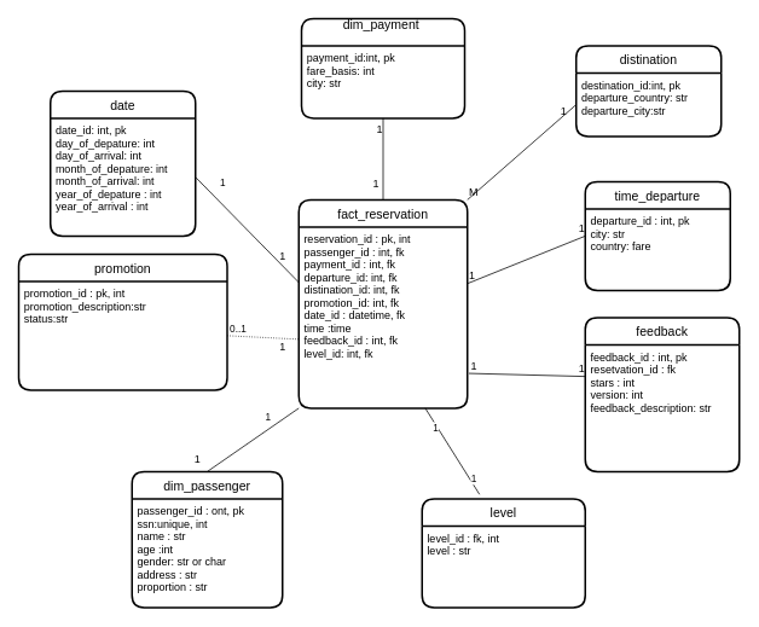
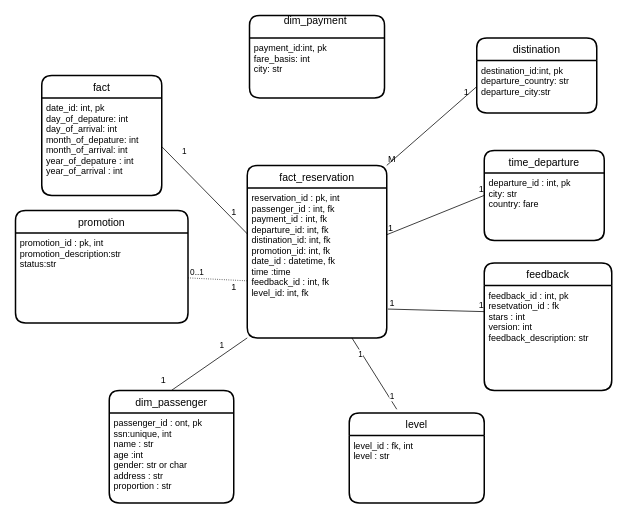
- <mxCell id="10" value="date" style="swimlane;childLayout=stackLayout;horizontal=1;startSize=30;horizontalStack=0;rounded=1;fontSize=14;fontStyle=0;strokeWidth=2;resizeParent=0;resizeLast=1;shadow=0;dashed=0;align=center;" parent="1" vertex="1"><mxGeometry x="55" y="100" width="160" height="160" as="geometry" /></mxCell>
+ <mxCell id="10" value="fact" style="swimlane;childLayout=stackLayout;horizontal=1;startSize=30;horizontalStack=0;rounded=1;fontSize=14;fontStyle=0;strokeWidth=2;resizeParent=0;resizeLast=1;shadow=0;dashed=0;align=center;" parent="1" vertex="1"><mxGeometry x="55" y="100" width="160" height="160" as="geometry" /></mxCell>
- <mxCell id="30" value="" style="endArrow=none;html=1;rounded=0;entryX=0.5;entryY=1;entryDx=0;entryDy=0;exitX=0.5;exitY=0;exitDx=0;exitDy=0;" parent="1" source="2" target="7" edge="1"><mxGeometry relative="1" as="geometry"><mxPoint x="285" y="320" as="sourcePoint" /><mxPoint x="445" y="320" as="targetPoint" /></mxGeometry></mxCell>
- <mxCell id="31" value="1" style="resizable=0;html=1;align=left;verticalAlign=bottom;" parent="30" connectable="0" vertex="1"><mxGeometry x="-1" relative="1" as="geometry"><mxPoint x="-13" y="-10" as="offset" /></mxGeometry></mxCell>
- <mxCell id="32" value="1" style="resizable=0;html=1;align=right;verticalAlign=bottom;" parent="30" connectable="0" vertex="1"><mxGeometry x="1" relative="1" as="geometry"><mxPoint y="20" as="offset" /></mxGeometry></mxCell>
